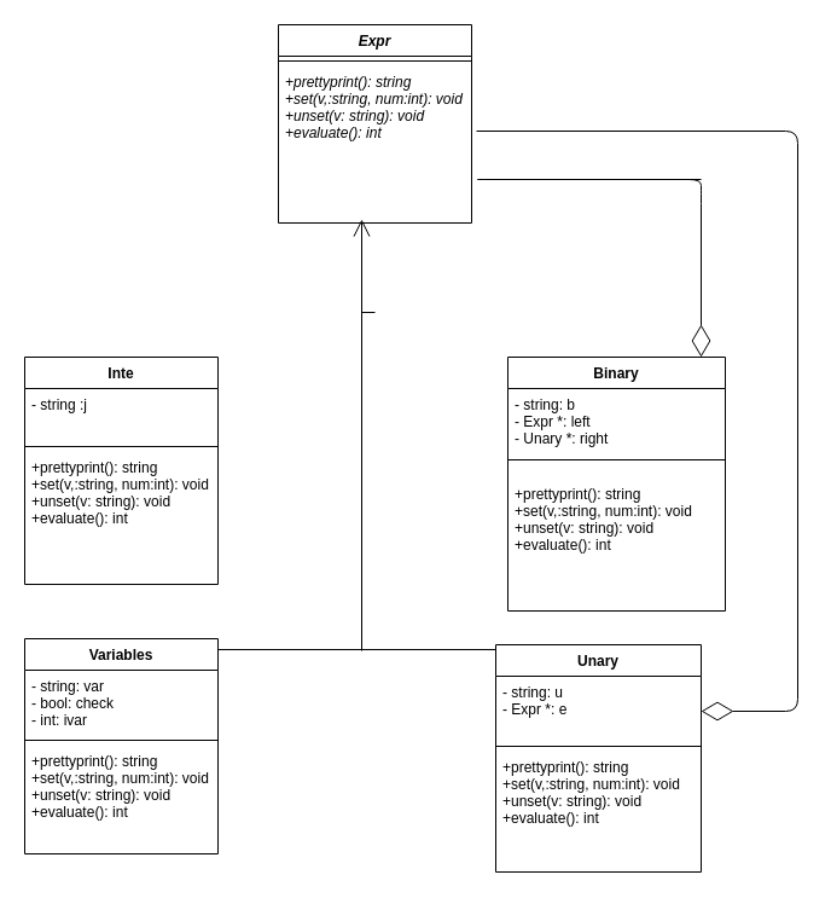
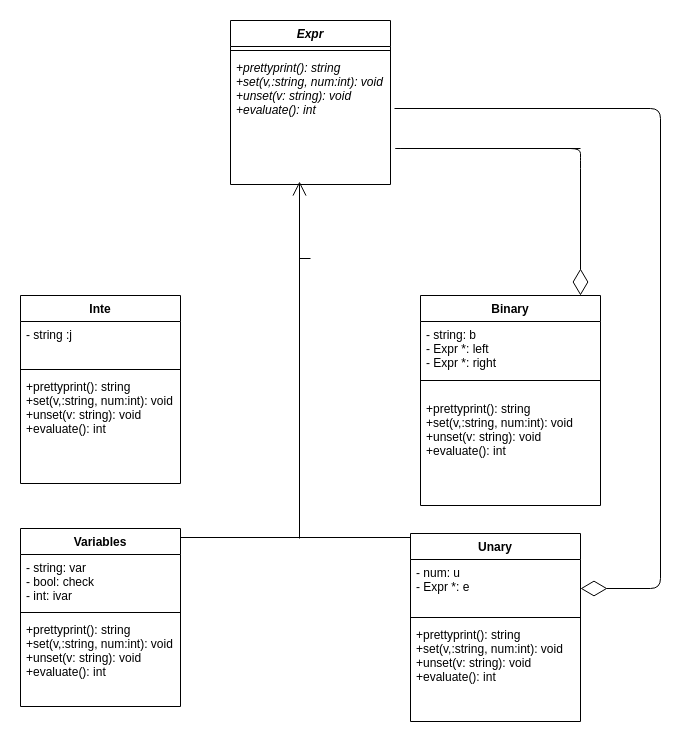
- <mxCell id="4" value="- string: b&#10;- Expr *: left&#10;- Unary *: right&#10;&#10;" style="text;strokeColor=none;fillColor=none;align=left;verticalAlign=top;spacingLeft=4;spacingRight=4;overflow=hidden;rotatable=0;points=[[0,0.5],[1,0.5]];portConstraint=eastwest;" parent="3" vertex="1"><mxGeometry y="26" width="180" height="44" as="geometry" /></mxCell>
+ <mxCell id="4" value="- string: b&#10;- Expr *: left&#10;- Expr *: right&#10;&#10;" style="text;strokeColor=none;fillColor=none;align=left;verticalAlign=top;spacingLeft=4;spacingRight=4;overflow=hidden;rotatable=0;points=[[0,0.5],[1,0.5]];portConstraint=eastwest;" parent="3" vertex="1"><mxGeometry y="26" width="180" height="44" as="geometry" /></mxCell>
- <mxCell id="17" value="- string: u&#10;- Expr *: e&#10;" style="text;strokeColor=none;fillColor=none;align=left;verticalAlign=top;spacingLeft=4;spacingRight=4;overflow=hidden;rotatable=0;points=[[0,0.5],[1,0.5]];portConstraint=eastwest;" parent="16" vertex="1"><mxGeometry y="26" width="170" height="54" as="geometry" /></mxCell>
+ <mxCell id="17" value="- num: u&#10;- Expr *: e&#10;" style="text;strokeColor=none;fillColor=none;align=left;verticalAlign=top;spacingLeft=4;spacingRight=4;overflow=hidden;rotatable=0;points=[[0,0.5],[1,0.5]];portConstraint=eastwest;" parent="16" vertex="1"><mxGeometry y="26" width="170" height="54" as="geometry" /></mxCell>
